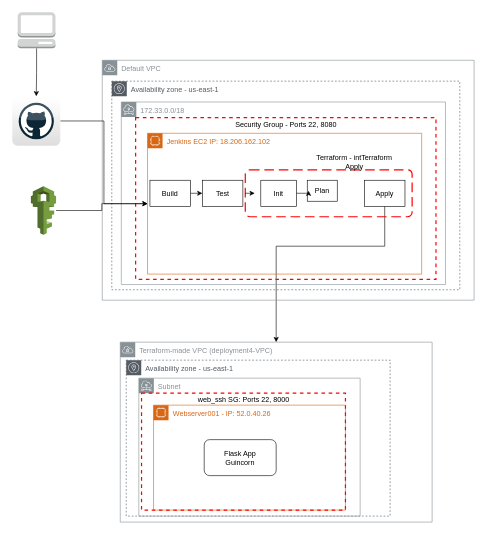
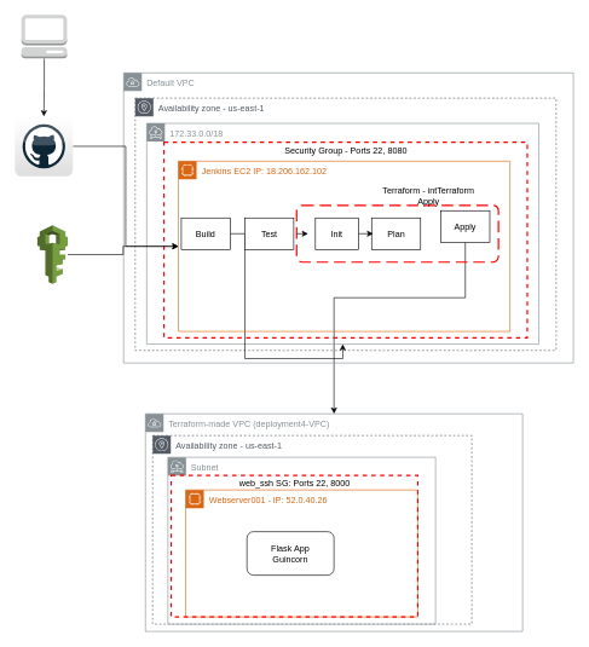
- <mxCell id="12" value="Plan" style="rounded=0;whiteSpace=wrap;html=1;" vertex="1" parent="8"><mxGeometry x="286.154" y="104.348" width="50" height="35" as="geometry" /></mxCell>
+ <mxCell id="12" value="Plan" style="rounded=0;whiteSpace=wrap;html=1;" vertex="1" parent="8"><mxGeometry x="286.154" y="104.348" width="67.564" height="43.478" as="geometry" /></mxCell>
- <mxCell id="9" style="edgeStyle=orthogonalEdgeStyle;rounded=0;orthogonalLoop=1;jettySize=auto;html=1;exitX=1;exitY=0.5;exitDx=0;exitDy=0;entryX=0;entryY=0.5;entryDx=0;entryDy=0;" edge="1" parent="8" source="10" target="11"><mxGeometry relative="1" as="geometry" /></mxCell>
+ <mxCell id="9" style="edgeStyle=orthogonalEdgeStyle;rounded=0;orthogonalLoop=1;jettySize=auto;html=1;exitX=1;exitY=0.5;exitDx=0;exitDy=0;" edge="1" parent="8" source="10" target="7"><mxGeometry relative="1" as="geometry" /></mxCell>
- <mxCell id="13" value="Apply" style="rounded=0;whiteSpace=wrap;html=1;" vertex="1" parent="8"><mxGeometry x="381.538" y="104.348" width="67.564" height="43.478" as="geometry" /></mxCell>
+ <mxCell id="13" value="Apply" style="rounded=0;whiteSpace=wrap;html=1;" vertex="1" parent="8"><mxGeometry x="381.538" y="94.348" width="67.564" height="43.478" as="geometry" /></mxCell>
